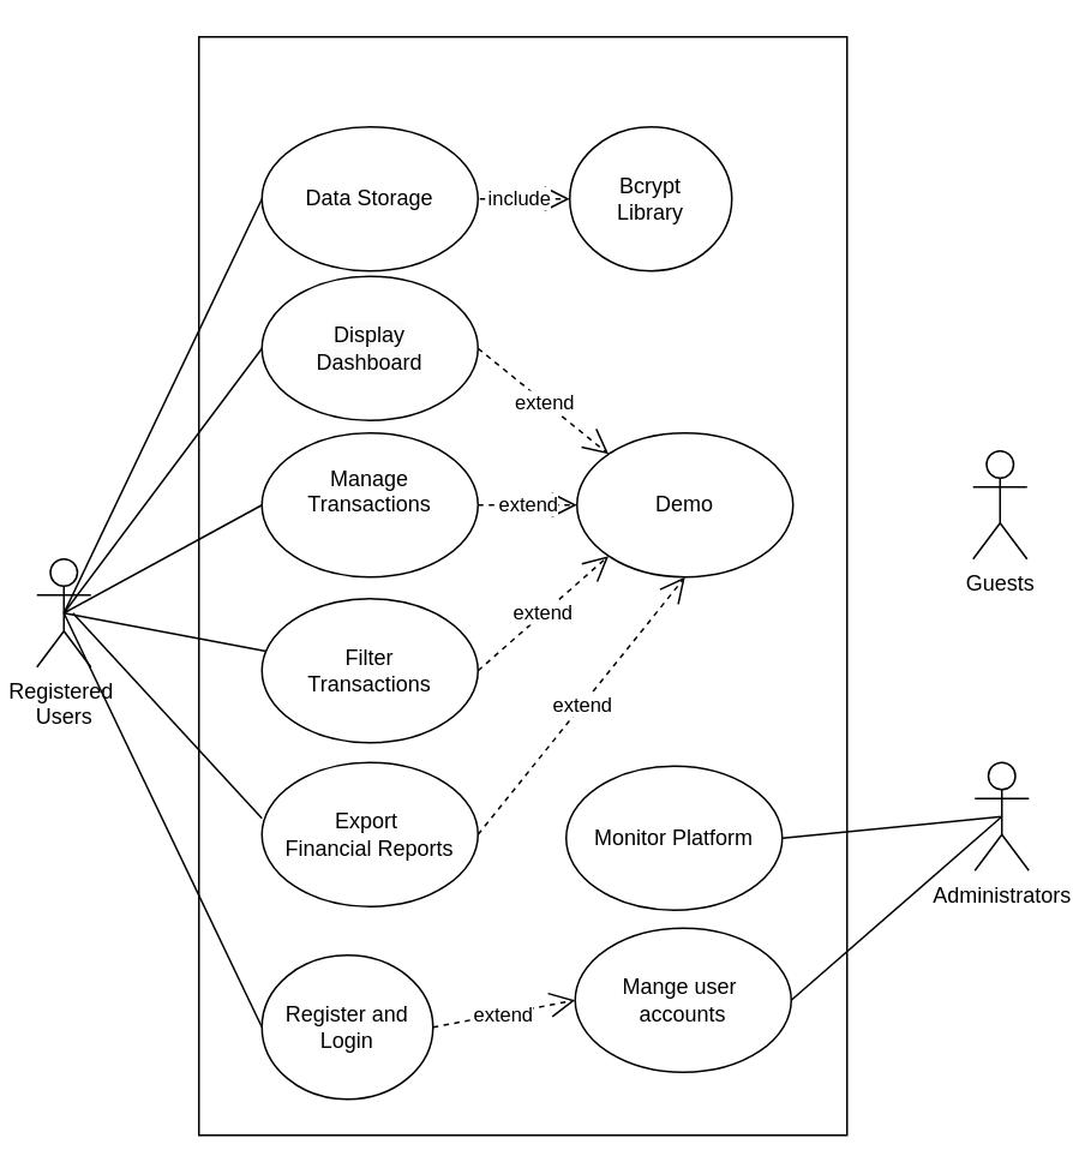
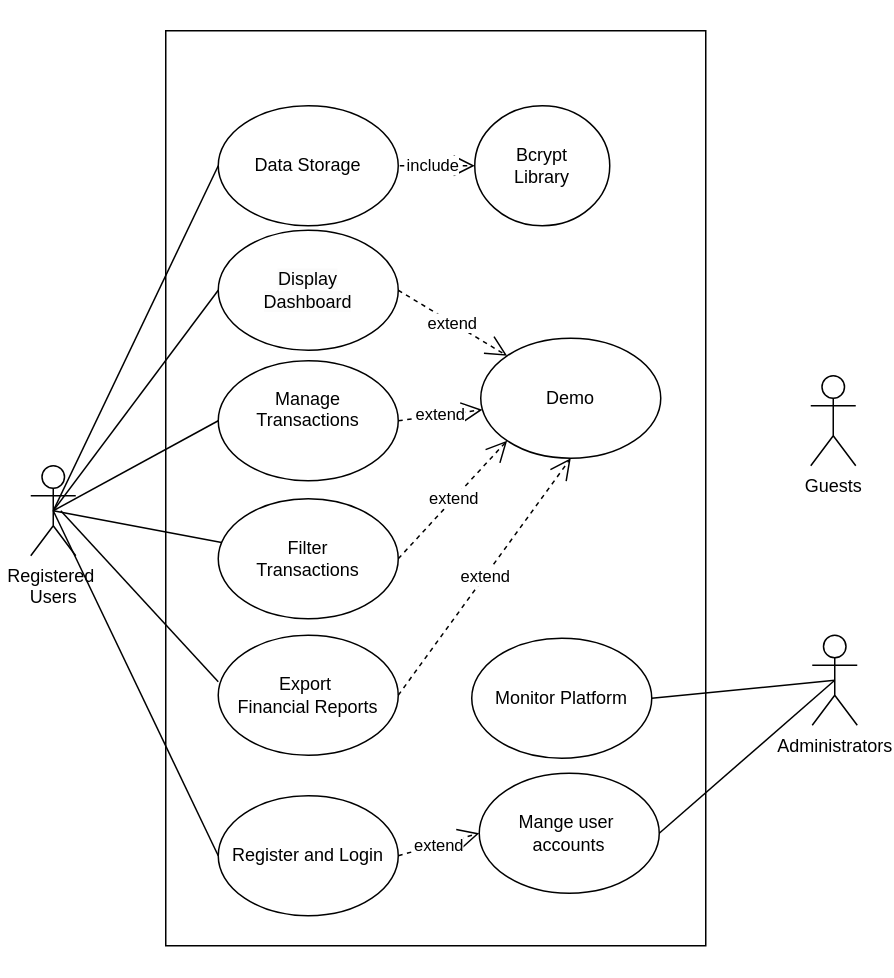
- <mxCell id="10" value="Demo" style="ellipse;whiteSpace=wrap;html=1;" parent="1" vertex="1"><mxGeometry x="320" y="240" width="120" height="80" as="geometry" /></mxCell>
+ <mxCell id="10" value="Demo" style="ellipse;whiteSpace=wrap;html=1;" parent="1" vertex="1"><mxGeometry x="320" y="225" width="120" height="80" as="geometry" /></mxCell>
- <mxCell id="16" value="Register and Login" style="ellipse;whiteSpace=wrap;html=1;" parent="1" vertex="1"><mxGeometry x="145" y="530" width="95" height="80" as="geometry" /></mxCell>
+ <mxCell id="16" value="Register and Login" style="ellipse;whiteSpace=wrap;html=1;" parent="1" vertex="1"><mxGeometry x="145" y="530" width="120" height="80" as="geometry" /></mxCell>
